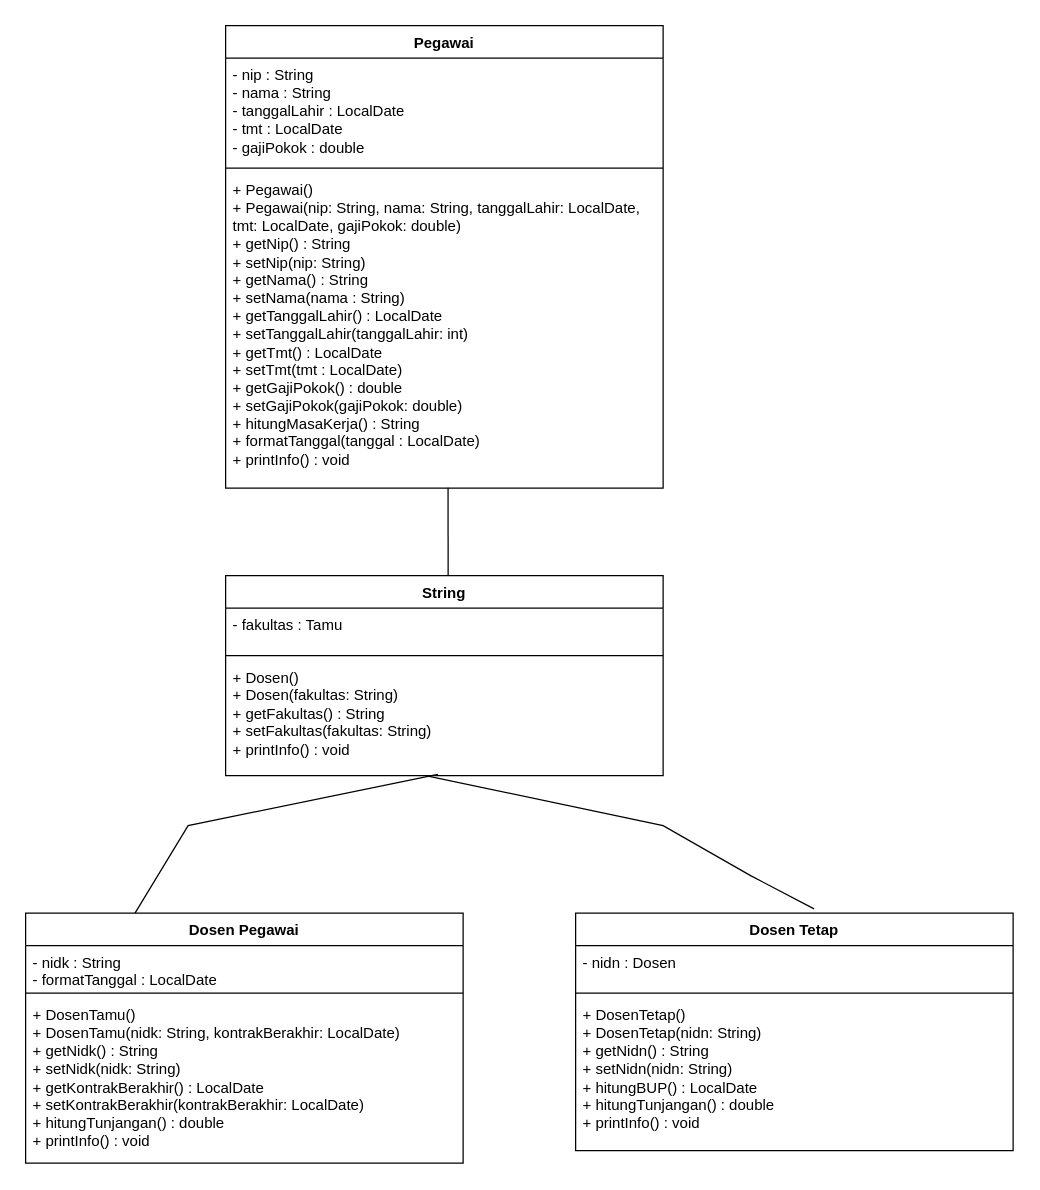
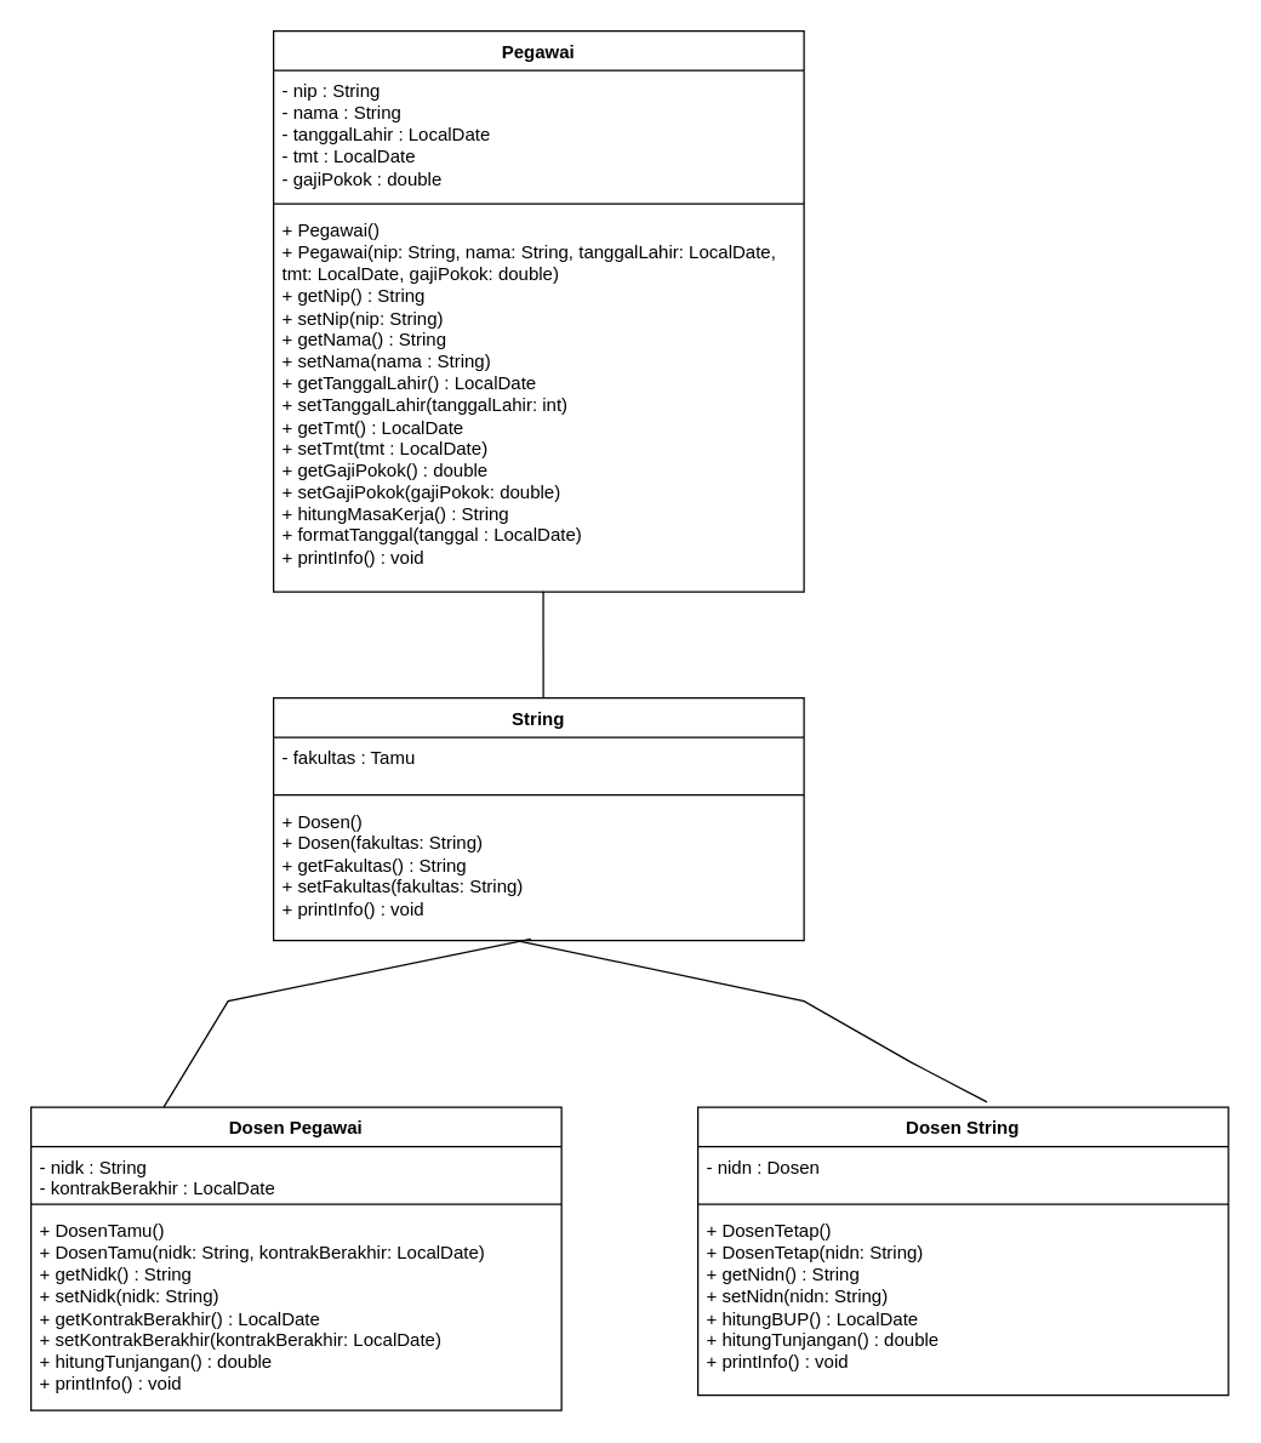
- <mxCell id="14" value="Dosen Tetap" style="swimlane;fontStyle=1;align=center;verticalAlign=top;childLayout=stackLayout;horizontal=1;startSize=26;horizontalStack=0;resizeParent=1;resizeParentMax=0;resizeLast=0;collapsible=1;marginBottom=0;whiteSpace=wrap;html=1;" vertex="1" parent="1"><mxGeometry x="460" y="730" width="350" height="190" as="geometry" /></mxCell>
+ <mxCell id="14" value="Dosen String" style="swimlane;fontStyle=1;align=center;verticalAlign=top;childLayout=stackLayout;horizontal=1;startSize=26;horizontalStack=0;resizeParent=1;resizeParentMax=0;resizeLast=0;collapsible=1;marginBottom=0;whiteSpace=wrap;html=1;" vertex="1" parent="1"><mxGeometry x="460" y="730" width="350" height="190" as="geometry" /></mxCell>
- <mxCell id="11" value="- nidk : String&lt;div&gt;- formatTanggal : LocalDate&lt;/div&gt;" style="text;strokeColor=none;fillColor=none;align=left;verticalAlign=top;spacingLeft=4;spacingRight=4;overflow=hidden;rotatable=0;points=[[0,0.5],[1,0.5]];portConstraint=eastwest;whiteSpace=wrap;html=1;" vertex="1" parent="10"><mxGeometry y="26" width="350" height="34" as="geometry" /></mxCell>
+ <mxCell id="11" value="- nidk : String&lt;div&gt;- kontrakBerakhir : LocalDate&lt;/div&gt;" style="text;strokeColor=none;fillColor=none;align=left;verticalAlign=top;spacingLeft=4;spacingRight=4;overflow=hidden;rotatable=0;points=[[0,0.5],[1,0.5]];portConstraint=eastwest;whiteSpace=wrap;html=1;" vertex="1" parent="10"><mxGeometry y="26" width="350" height="34" as="geometry" /></mxCell>
